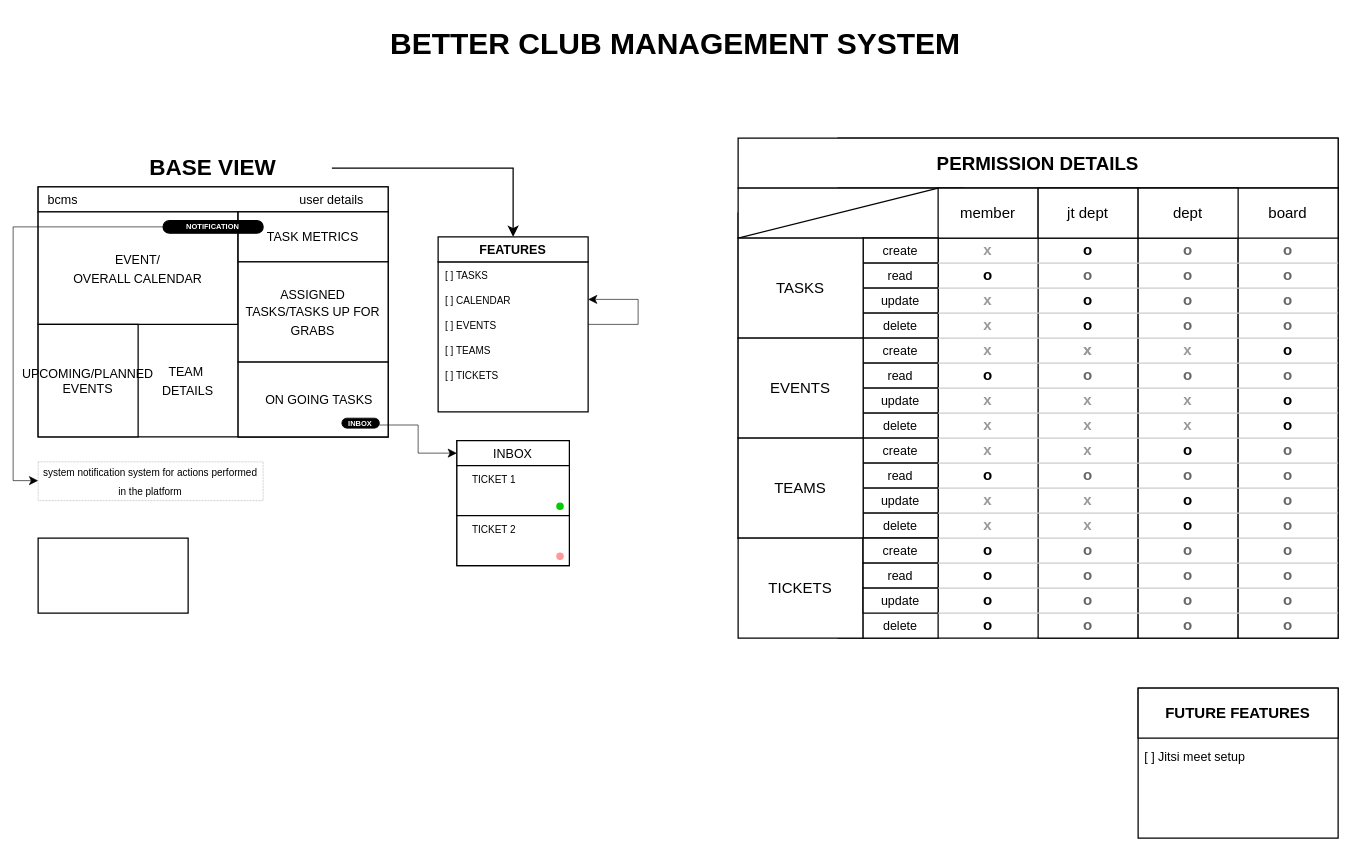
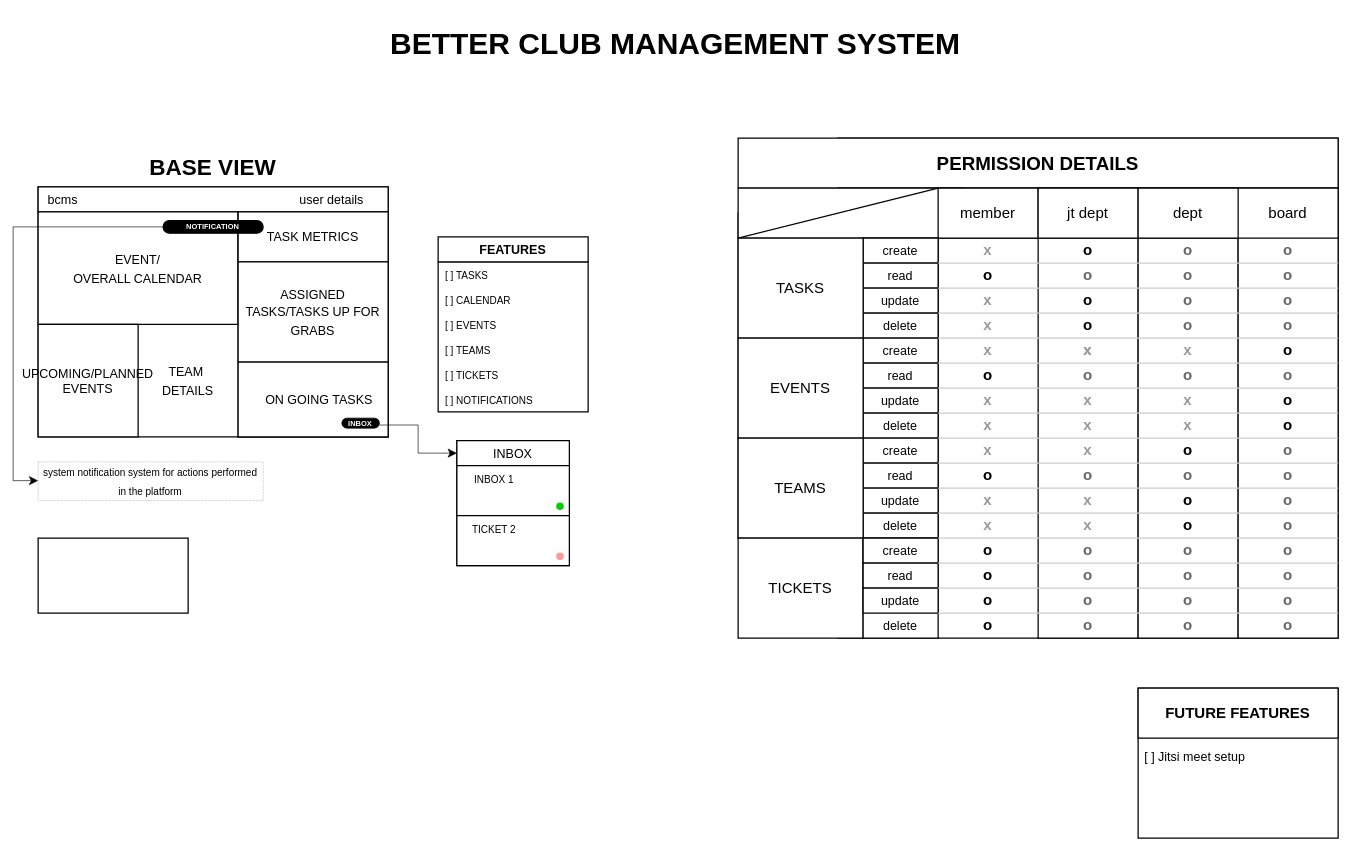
- <mxCell id="20" style="edgeStyle=orthogonalEdgeStyle;rounded=0;orthogonalLoop=1;jettySize=auto;html=1;exitX=1;exitY=0.5;exitDx=0;exitDy=0;entryX=0.5;entryY=0;entryDx=0;entryDy=0;" edge="1" parent="1" source="21" target="146"><mxGeometry relative="1" as="geometry" /></mxCell>
- <mxCell id="148" style="edgeStyle=orthogonalEdgeStyle;rounded=0;orthogonalLoop=1;jettySize=auto;html=1;exitX=1;exitY=0.5;exitDx=0;exitDy=0;entryX=1;entryY=0.5;entryDx=0;entryDy=0;strokeWidth=0.5;" edge="1" parent="1" source="149" target="147"><mxGeometry relative="1" as="geometry"><Array as="points"><mxPoint x="510" y="259" /><mxPoint x="510" y="239" /></Array></mxGeometry></mxCell>
+ <mxCell id="190" value="&lt;font style=&quot;font-size: 8px;&quot;&gt;[ ] NOTIFICATIONS&lt;br&gt;&lt;/font&gt;" style="text;strokeColor=none;fillColor=none;align=left;verticalAlign=middle;spacingLeft=4;spacingRight=4;overflow=hidden;points=[[0,0.5],[1,0.5]];portConstraint=eastwest;rotatable=0;whiteSpace=wrap;html=1;" vertex="1" parent="1"><mxGeometry x="350" y="309" width="120" height="20" as="geometry" /></mxCell>
- <mxCell id="141" value="&lt;font style=&quot;font-size: 8px;&quot;&gt;TICKET 1&lt;br&gt;&lt;/font&gt;" style="text;html=1;align=center;verticalAlign=middle;whiteSpace=wrap;rounded=0;" vertex="1" parent="1"><mxGeometry x="365" y="372" width="60" height="20" as="geometry" /></mxCell>
+ <mxCell id="141" value="&lt;font style=&quot;font-size: 8px;&quot;&gt;INBOX 1&lt;br&gt;&lt;/font&gt;" style="text;html=1;align=center;verticalAlign=middle;whiteSpace=wrap;rounded=0;" vertex="1" parent="1"><mxGeometry x="365" y="372" width="60" height="20" as="geometry" /></mxCell>
